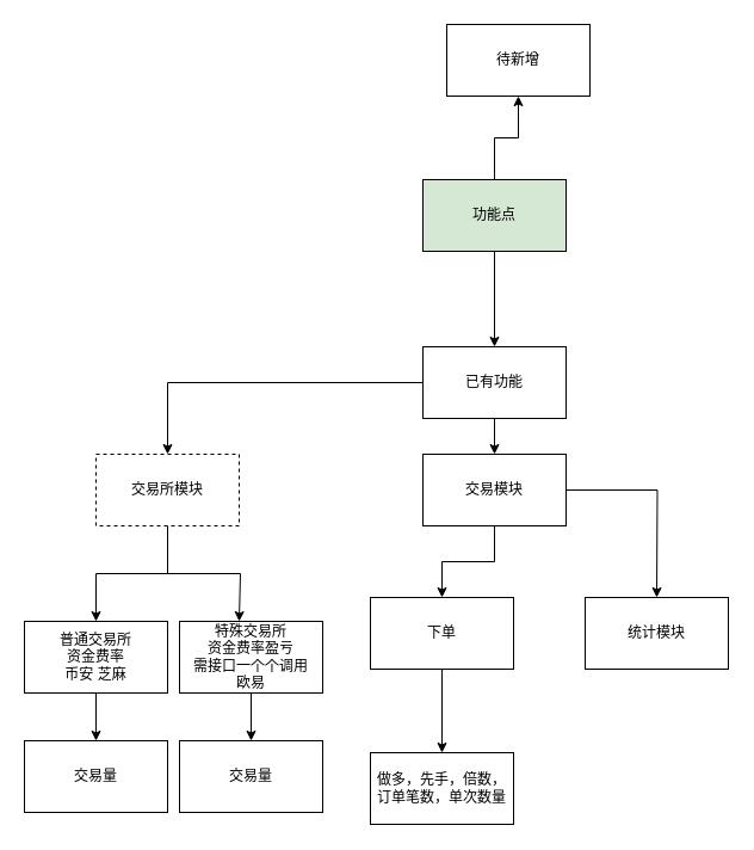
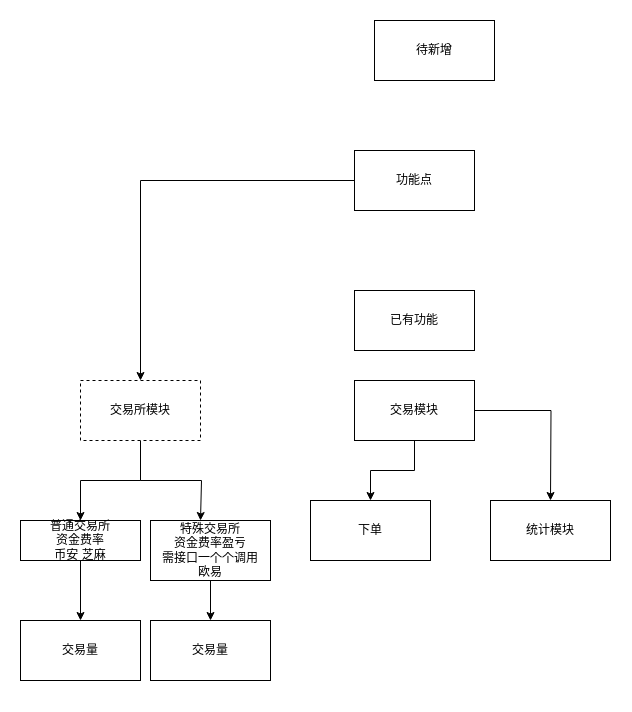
- <mxCell id="2" value="" style="edgeStyle=orthogonalEdgeStyle;rounded=0;orthogonalLoop=1;jettySize=auto;html=1;" edge="1" parent="1" source="4" target="5"><mxGeometry relative="1" as="geometry" /></mxCell>
- <mxCell id="4" value="功能点" style="rounded=0;whiteSpace=wrap;html=1;fillColor=#d5e8d4;" vertex="1" parent="1"><mxGeometry x="354" y="150" width="120" height="60" as="geometry" /></mxCell>
+ <mxCell id="4" value="功能点" style="rounded=0;whiteSpace=wrap;html=1;" vertex="1" parent="1"><mxGeometry x="354" y="150" width="120" height="60" as="geometry" /></mxCell>
- <mxCell id="3" value="" style="edgeStyle=orthogonalEdgeStyle;rounded=0;orthogonalLoop=1;jettySize=auto;html=1;" edge="1" parent="1" source="4" target="8"><mxGeometry relative="1" as="geometry" /></mxCell>
+ <mxCell id="3" value="" style="edgeStyle=orthogonalEdgeStyle;rounded=0;orthogonalLoop=1;jettySize=auto;html=1;" edge="1" parent="1" source="4" target="11"><mxGeometry relative="1" as="geometry" /></mxCell>
- <mxCell id="6" value="" style="edgeStyle=orthogonalEdgeStyle;rounded=0;orthogonalLoop=1;jettySize=auto;html=1;" edge="1" parent="1" source="8" target="11"><mxGeometry relative="1" as="geometry" /></mxCell>
- <mxCell id="7" value="" style="edgeStyle=orthogonalEdgeStyle;rounded=0;orthogonalLoop=1;jettySize=auto;html=1;" edge="1" parent="1" source="8" target="20"><mxGeometry relative="1" as="geometry" /></mxCell>
- <mxCell id="13" value="普通交易所&lt;div&gt;资金费率&lt;/div&gt;&lt;div&gt;币安 芝麻&lt;/div&gt;" style="whiteSpace=wrap;html=1;rounded=0;" vertex="1" parent="1"><mxGeometry x="20" y="520" width="120" height="60" as="geometry" /></mxCell>
+ <mxCell id="13" value="普通交易所&lt;div&gt;资金费率&lt;/div&gt;&lt;div&gt;币安 芝麻&lt;/div&gt;" style="whiteSpace=wrap;html=1;rounded=0;" vertex="1" parent="1"><mxGeometry x="20" y="520" width="120" height="40" as="geometry" /></mxCell>
- <mxCell id="21" value="" style="edgeStyle=orthogonalEdgeStyle;rounded=0;orthogonalLoop=1;jettySize=auto;html=1;" edge="1" parent="1" source="22" target="23"><mxGeometry relative="1" as="geometry" /></mxCell>
- <mxCell id="23" value="做多，先手，倍数，订单笔数，单次数量" style="whiteSpace=wrap;html=1;rounded=0;" vertex="1" parent="1"><mxGeometry x="310" y="630" width="120" height="60" as="geometry" /></mxCell>
